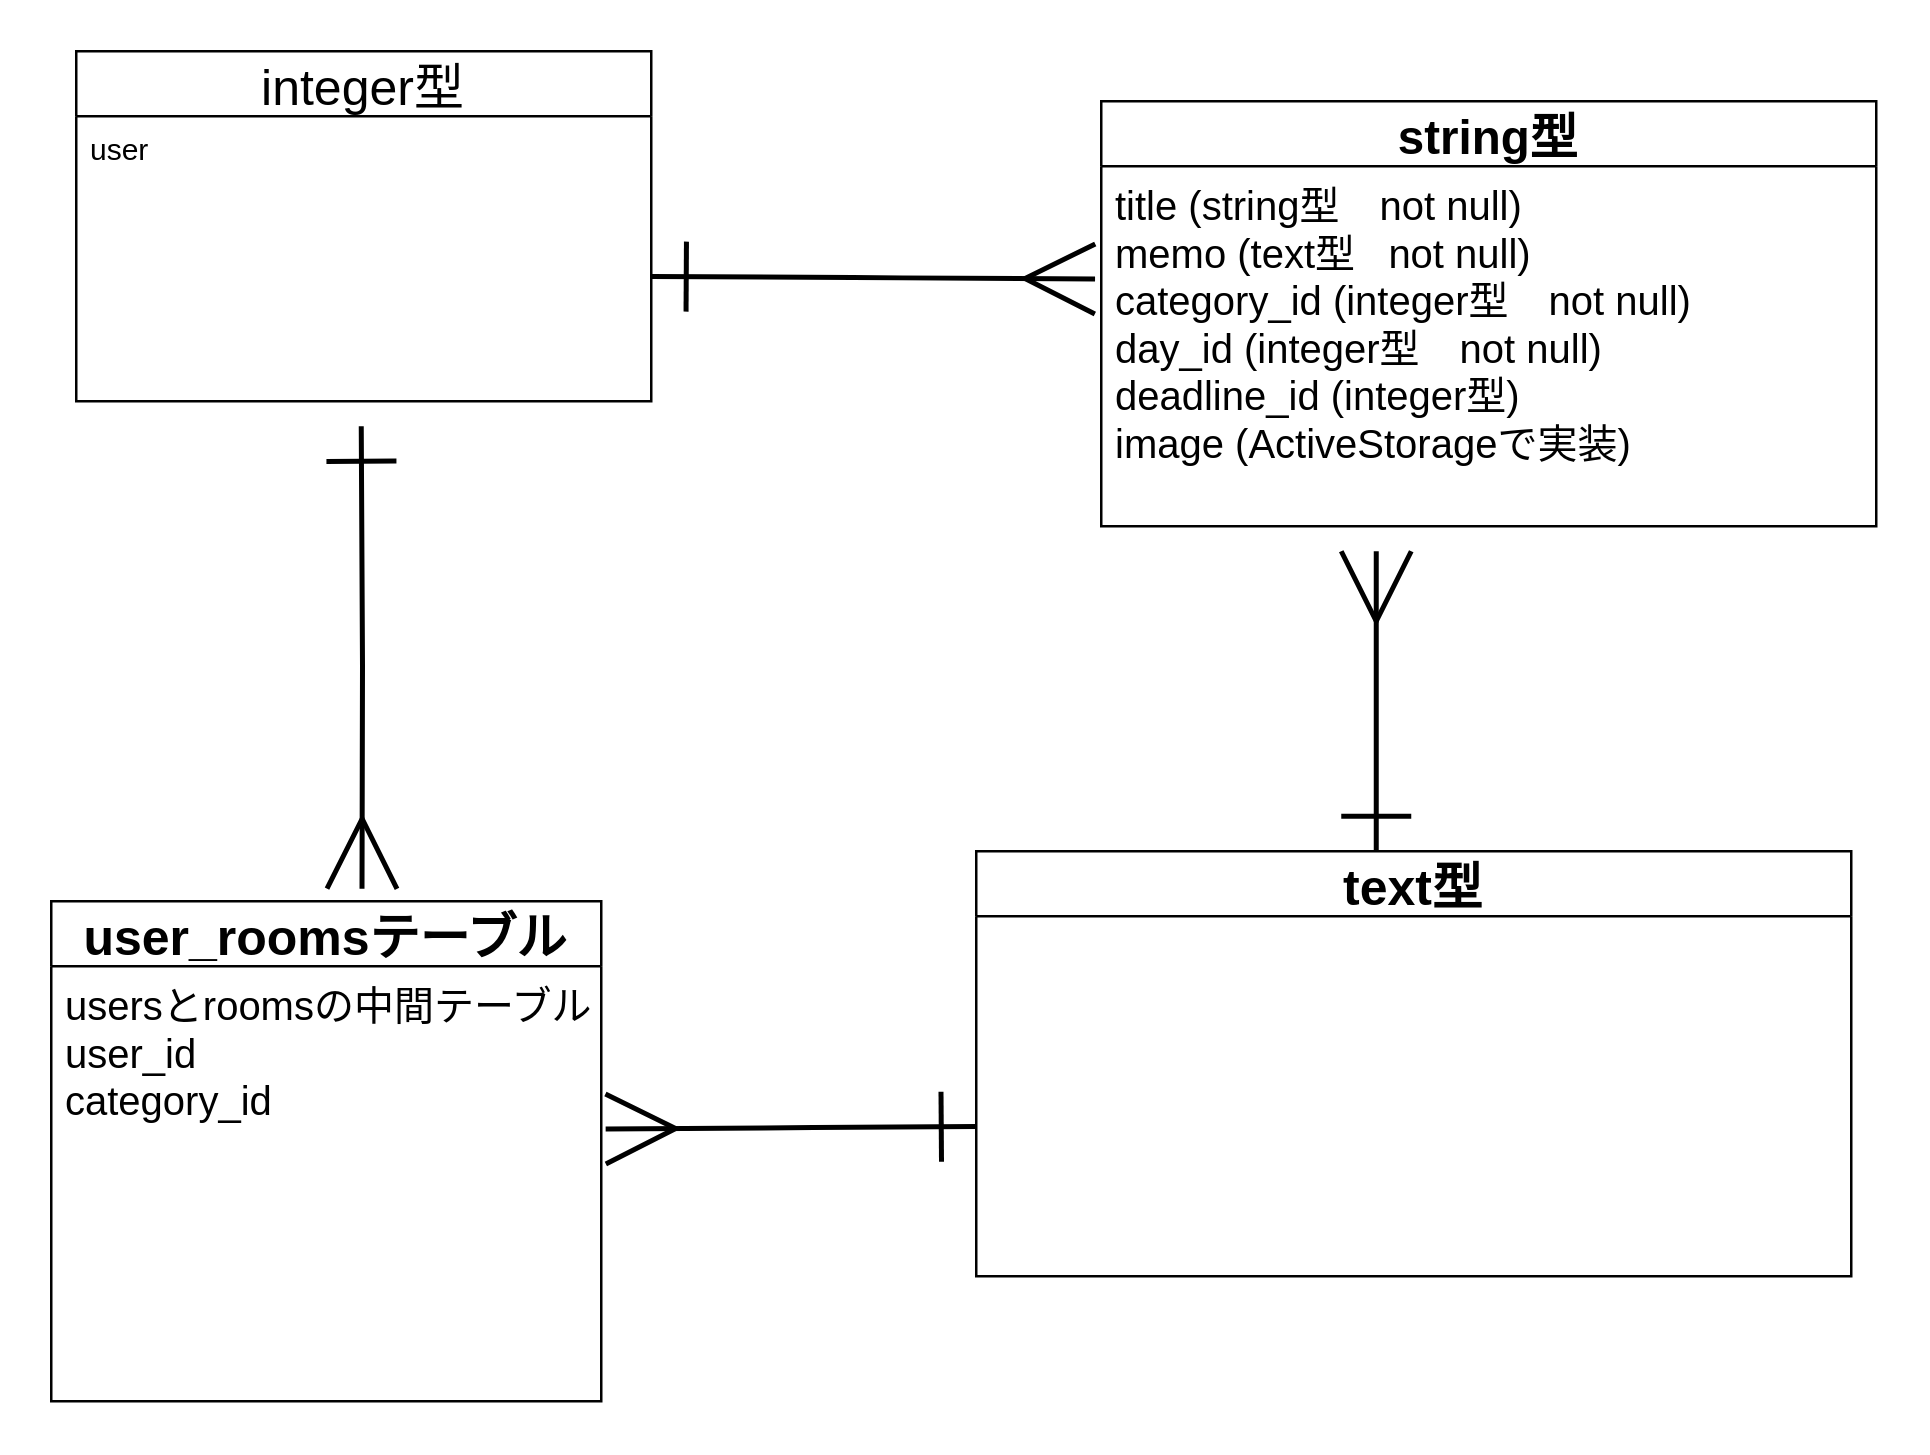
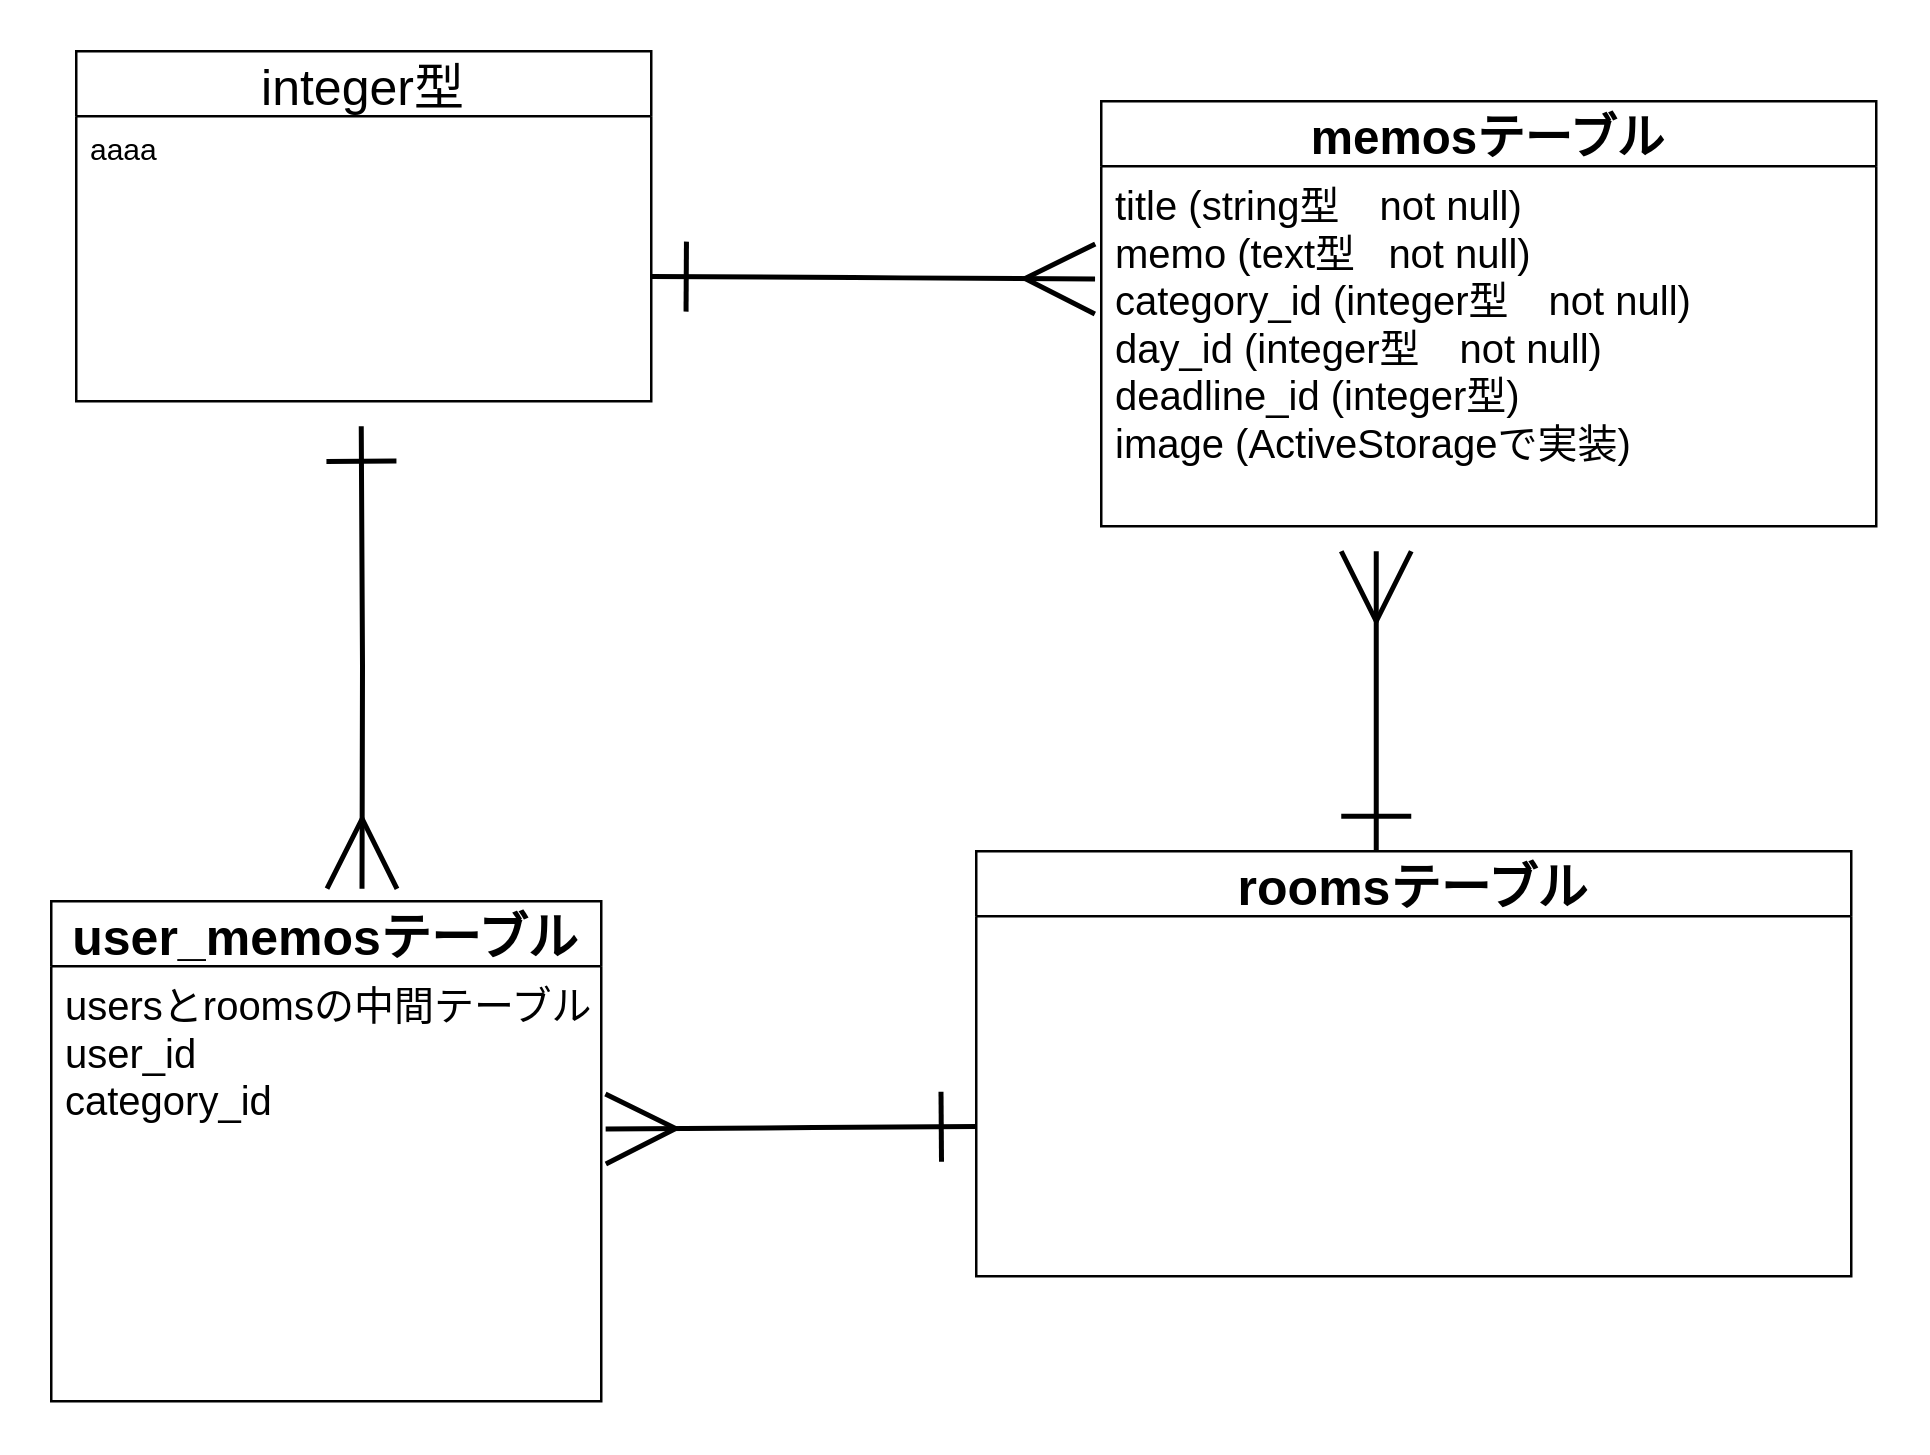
- <mxCell id="2" value="string型" style="swimlane;fontStyle=1;childLayout=stackLayout;horizontal=1;startSize=26;horizontalStack=0;resizeParent=1;resizeParentMax=0;resizeLast=0;collapsible=1;marginBottom=0;align=center;fontSize=19;" vertex="1" parent="1"><mxGeometry x="440" y="40" width="310" height="170" as="geometry" /></mxCell>
+ <mxCell id="2" value="memosテーブル" style="swimlane;fontStyle=1;childLayout=stackLayout;horizontal=1;startSize=26;horizontalStack=0;resizeParent=1;resizeParentMax=0;resizeLast=0;collapsible=1;marginBottom=0;align=center;fontSize=19;" vertex="1" parent="1"><mxGeometry x="440" y="40" width="310" height="170" as="geometry" /></mxCell>
- <mxCell id="11" value="user&#10;" style="text;strokeColor=none;fillColor=none;spacingLeft=4;spacingRight=4;overflow=hidden;rotatable=0;points=[[0,0.5],[1,0.5]];portConstraint=eastwest;fontSize=12;" vertex="1" parent="10"><mxGeometry y="26" width="230" height="114" as="geometry" /></mxCell>
+ <mxCell id="11" value="aaaa&#10;" style="text;strokeColor=none;fillColor=none;spacingLeft=4;spacingRight=4;overflow=hidden;rotatable=0;points=[[0,0.5],[1,0.5]];portConstraint=eastwest;fontSize=12;" vertex="1" parent="10"><mxGeometry y="26" width="230" height="114" as="geometry" /></mxCell>
- <mxCell id="12" value="text型" style="swimlane;fontStyle=1;childLayout=stackLayout;horizontal=1;startSize=26;horizontalStack=0;resizeParent=1;resizeParentMax=0;resizeLast=0;collapsible=1;marginBottom=0;align=center;fontSize=20;rounded=0;sketch=0;" vertex="1" parent="1"><mxGeometry x="390" y="340" width="350" height="170" as="geometry" /></mxCell>
+ <mxCell id="12" value="roomsテーブル" style="swimlane;fontStyle=1;childLayout=stackLayout;horizontal=1;startSize=26;horizontalStack=0;resizeParent=1;resizeParentMax=0;resizeLast=0;collapsible=1;marginBottom=0;align=center;fontSize=20;rounded=0;sketch=0;" vertex="1" parent="1"><mxGeometry x="390" y="340" width="350" height="170" as="geometry" /></mxCell>
- <mxCell id="8" value="user_roomsテーブル" style="swimlane;fontStyle=1;childLayout=stackLayout;horizontal=1;startSize=26;horizontalStack=0;resizeParent=1;resizeParentMax=0;resizeLast=0;collapsible=1;marginBottom=0;align=center;fontSize=20;" vertex="1" parent="1"><mxGeometry x="20" y="360" width="220" height="200" as="geometry" /></mxCell>
+ <mxCell id="8" value="user_memosテーブル" style="swimlane;fontStyle=1;childLayout=stackLayout;horizontal=1;startSize=26;horizontalStack=0;resizeParent=1;resizeParentMax=0;resizeLast=0;collapsible=1;marginBottom=0;align=center;fontSize=20;" vertex="1" parent="1"><mxGeometry x="20" y="360" width="220" height="200" as="geometry" /></mxCell>
